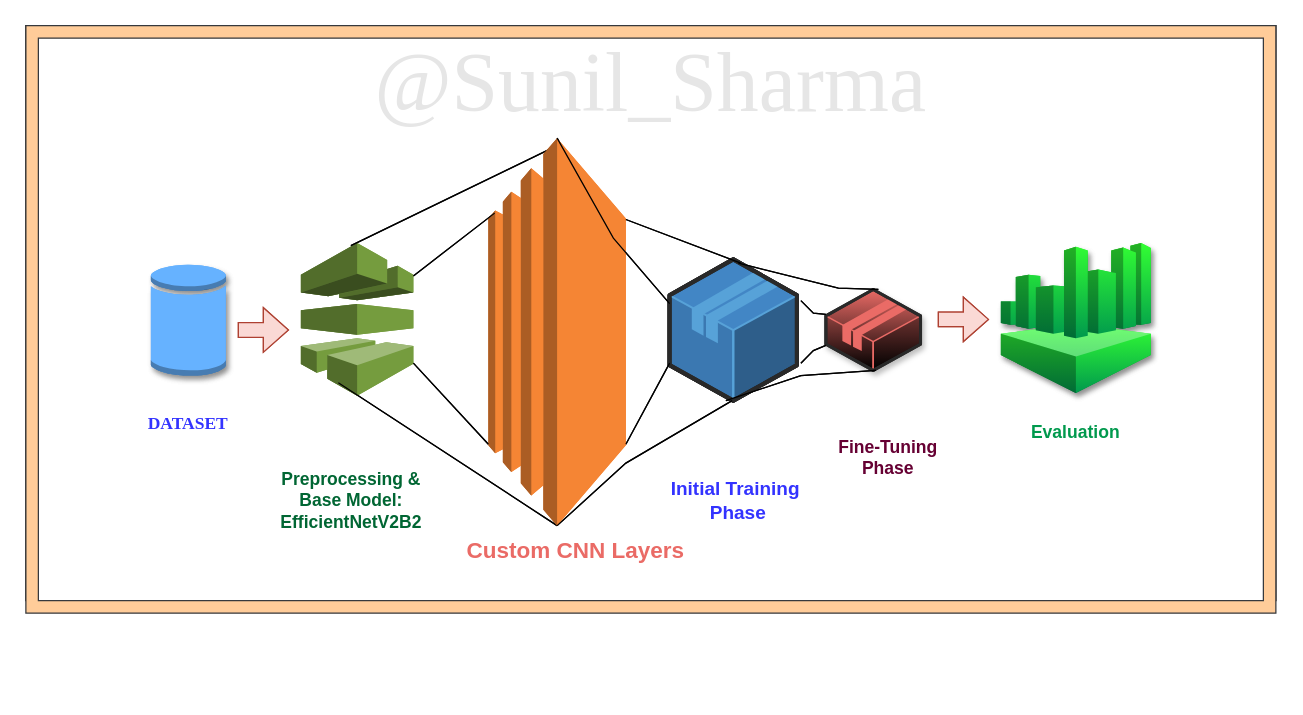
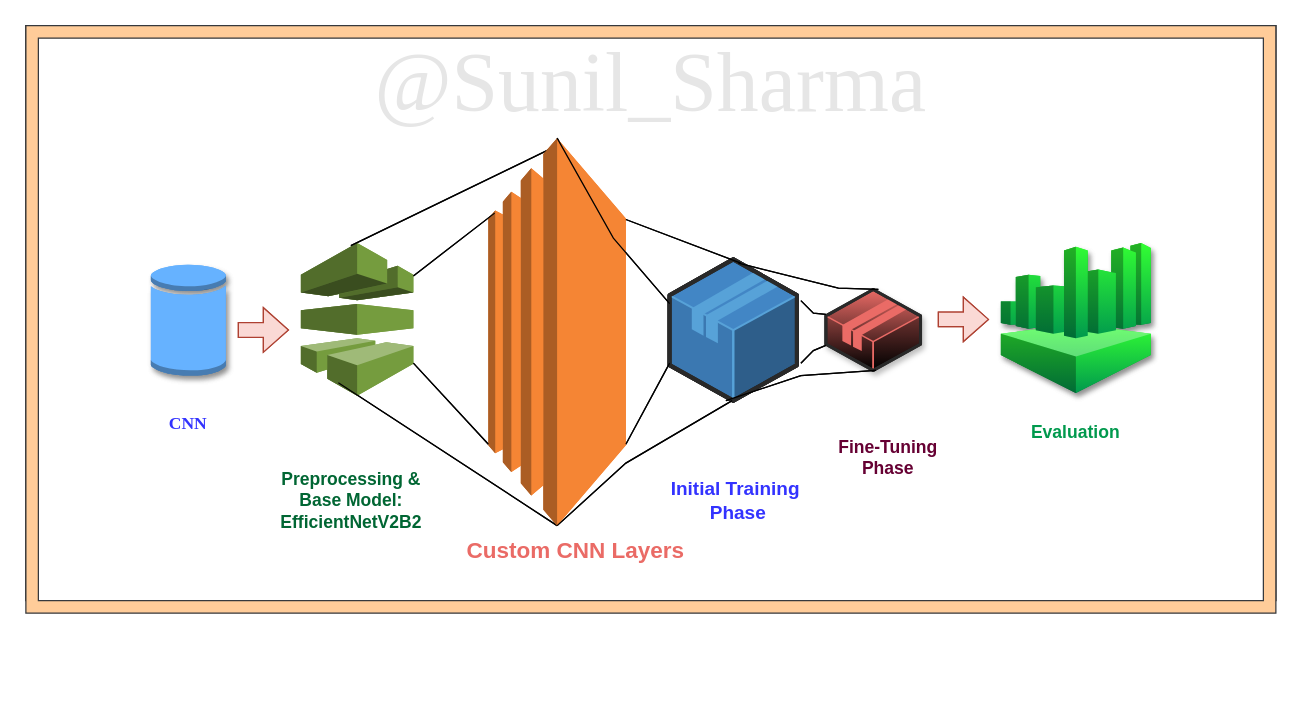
- <mxCell id="50" value="&lt;h1&gt;&lt;font face=&quot;Verdana&quot; style=&quot;font-size: 14px; color: rgb(51, 51, 255);&quot;&gt;DATASET&lt;/font&gt;&lt;/h1&gt;" style="text;html=1;align=center;verticalAlign=middle;whiteSpace=wrap;rounded=0;" parent="49" vertex="1"><mxGeometry x="110" y="310" width="80" height="50" as="geometry" /></mxCell>
+ <mxCell id="50" value="&lt;h1&gt;&lt;font face=&quot;Verdana&quot; style=&quot;font-size: 14px; color: rgb(51, 51, 255);&quot;&gt;CNN&lt;/font&gt;&lt;/h1&gt;" style="text;html=1;align=center;verticalAlign=middle;whiteSpace=wrap;rounded=0;" parent="49" vertex="1"><mxGeometry x="110" y="310" width="80" height="50" as="geometry" /></mxCell>
